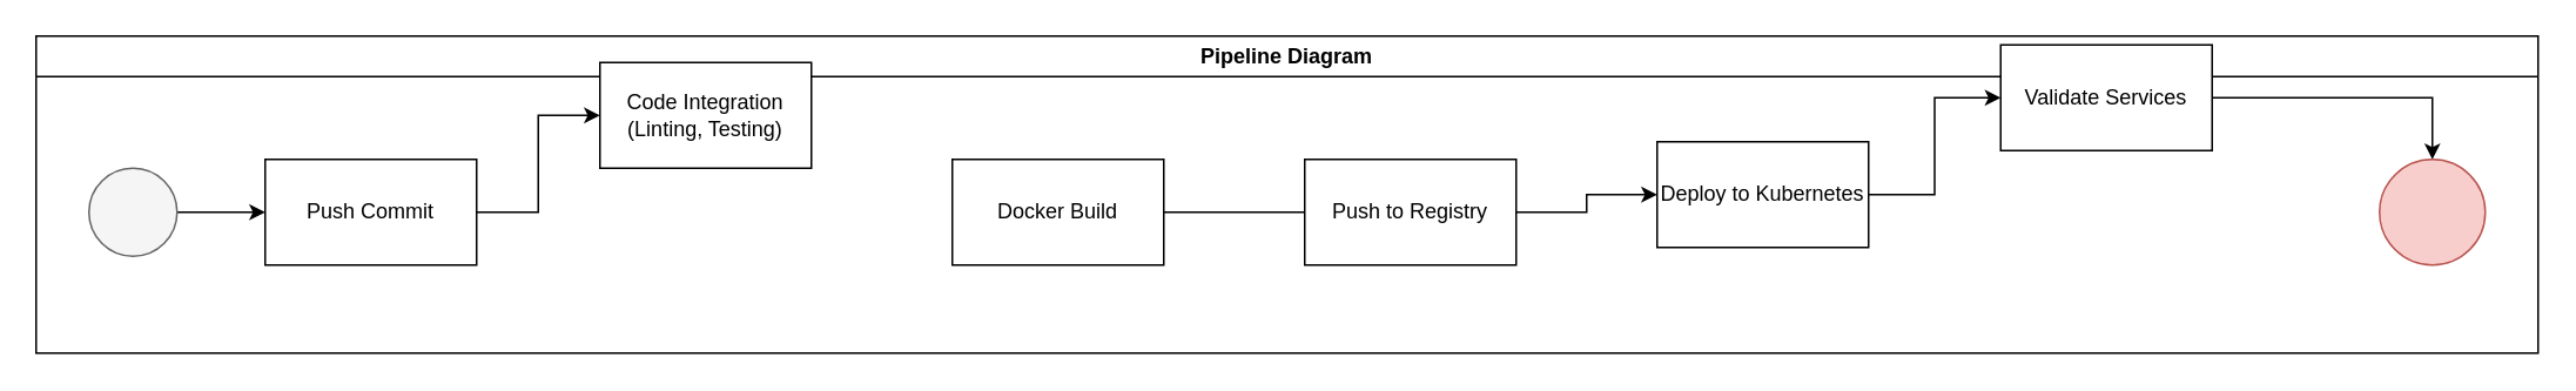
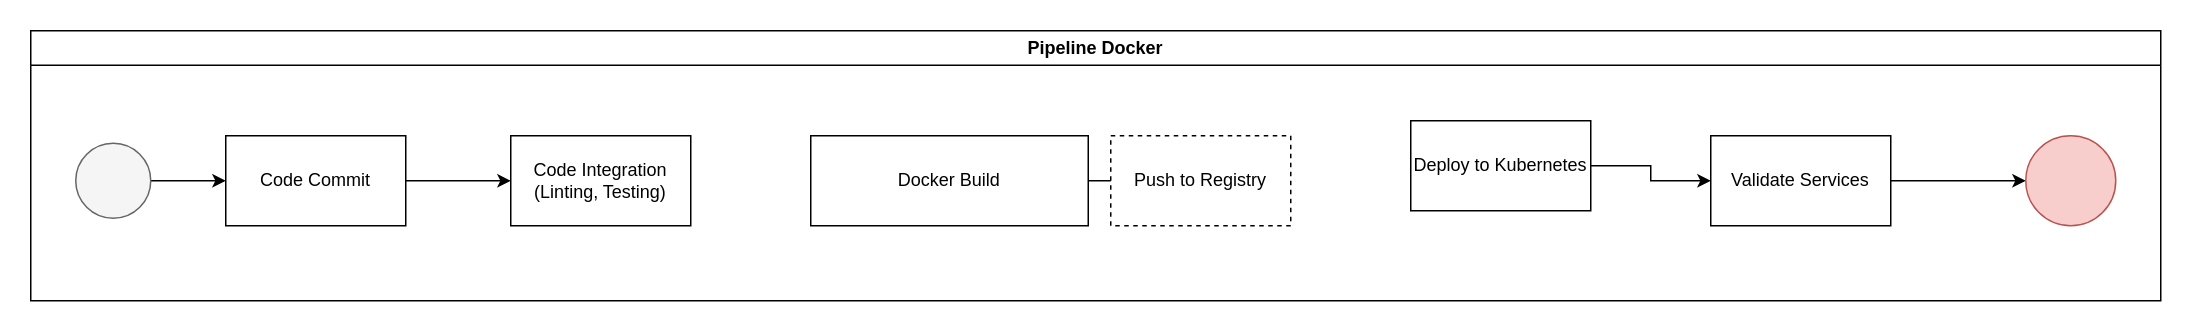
- <mxCell id="2" value="Pipeline Diagram" style="swimlane;whiteSpace=wrap;html=1;" vertex="1" parent="1"><mxGeometry x="20" y="20" width="1420" height="180" as="geometry" /></mxCell>
+ <mxCell id="2" value="Pipeline Docker" style="swimlane;whiteSpace=wrap;html=1;" vertex="1" parent="1"><mxGeometry x="20" y="20" width="1420" height="180" as="geometry" /></mxCell>
- <mxCell id="12" value="&lt;span style=&quot;text-align: left;&quot;&gt;Validate Services&lt;/span&gt;" style="rounded=0;whiteSpace=wrap;html=1;" vertex="1" parent="2"><mxGeometry x="1115" y="5" width="120" height="60" as="geometry" /></mxCell>
+ <mxCell id="12" value="&lt;span style=&quot;text-align: left;&quot;&gt;Validate Services&lt;/span&gt;" style="rounded=0;whiteSpace=wrap;html=1;" vertex="1" parent="2"><mxGeometry x="1120" y="70" width="120" height="60" as="geometry" /></mxCell>
- <mxCell id="7" value="Code Integration&lt;div&gt;(Linting, Testing)&lt;/div&gt;" style="rounded=0;whiteSpace=wrap;html=1;" vertex="1" parent="2"><mxGeometry x="320" y="15" width="120" height="60" as="geometry" /></mxCell>
+ <mxCell id="7" value="Code Integration&lt;div&gt;(Linting, Testing)&lt;/div&gt;" style="rounded=0;whiteSpace=wrap;html=1;" vertex="1" parent="2"><mxGeometry x="320" y="70" width="120" height="60" as="geometry" /></mxCell>
- <mxCell id="5" value="" style="edgeStyle=orthogonalEdgeStyle;rounded=0;orthogonalLoop=1;jettySize=auto;html=1;" edge="1" parent="2" source="9" target="10"><mxGeometry relative="1" as="geometry" /></mxCell>
- <mxCell id="6" value="Push Commit" style="rounded=0;whiteSpace=wrap;html=1;" vertex="1" parent="2"><mxGeometry x="130" y="70" width="120" height="60" as="geometry" /></mxCell>
+ <mxCell id="6" value="Code Commit" style="rounded=0;whiteSpace=wrap;html=1;" vertex="1" parent="2"><mxGeometry x="130" y="70" width="120" height="60" as="geometry" /></mxCell>
- <mxCell id="8" value="Docker Build" style="rounded=0;whiteSpace=wrap;html=1;" vertex="1" parent="2"><mxGeometry x="520" y="70" width="120" height="60" as="geometry" /></mxCell>
+ <mxCell id="8" value="Docker Build" style="rounded=0;whiteSpace=wrap;html=1;" vertex="1" parent="2"><mxGeometry x="520" y="70" width="185" height="60" as="geometry" /></mxCell>
- <mxCell id="9" value="Push to Registry" style="rounded=0;whiteSpace=wrap;html=1;" vertex="1" parent="2"><mxGeometry x="720" y="70" width="120" height="60" as="geometry" /></mxCell>
+ <mxCell id="9" value="Push to Registry" style="rounded=0;whiteSpace=wrap;html=1;dashed=1;" vertex="1" parent="2"><mxGeometry x="720" y="70" width="120" height="60" as="geometry" /></mxCell>
